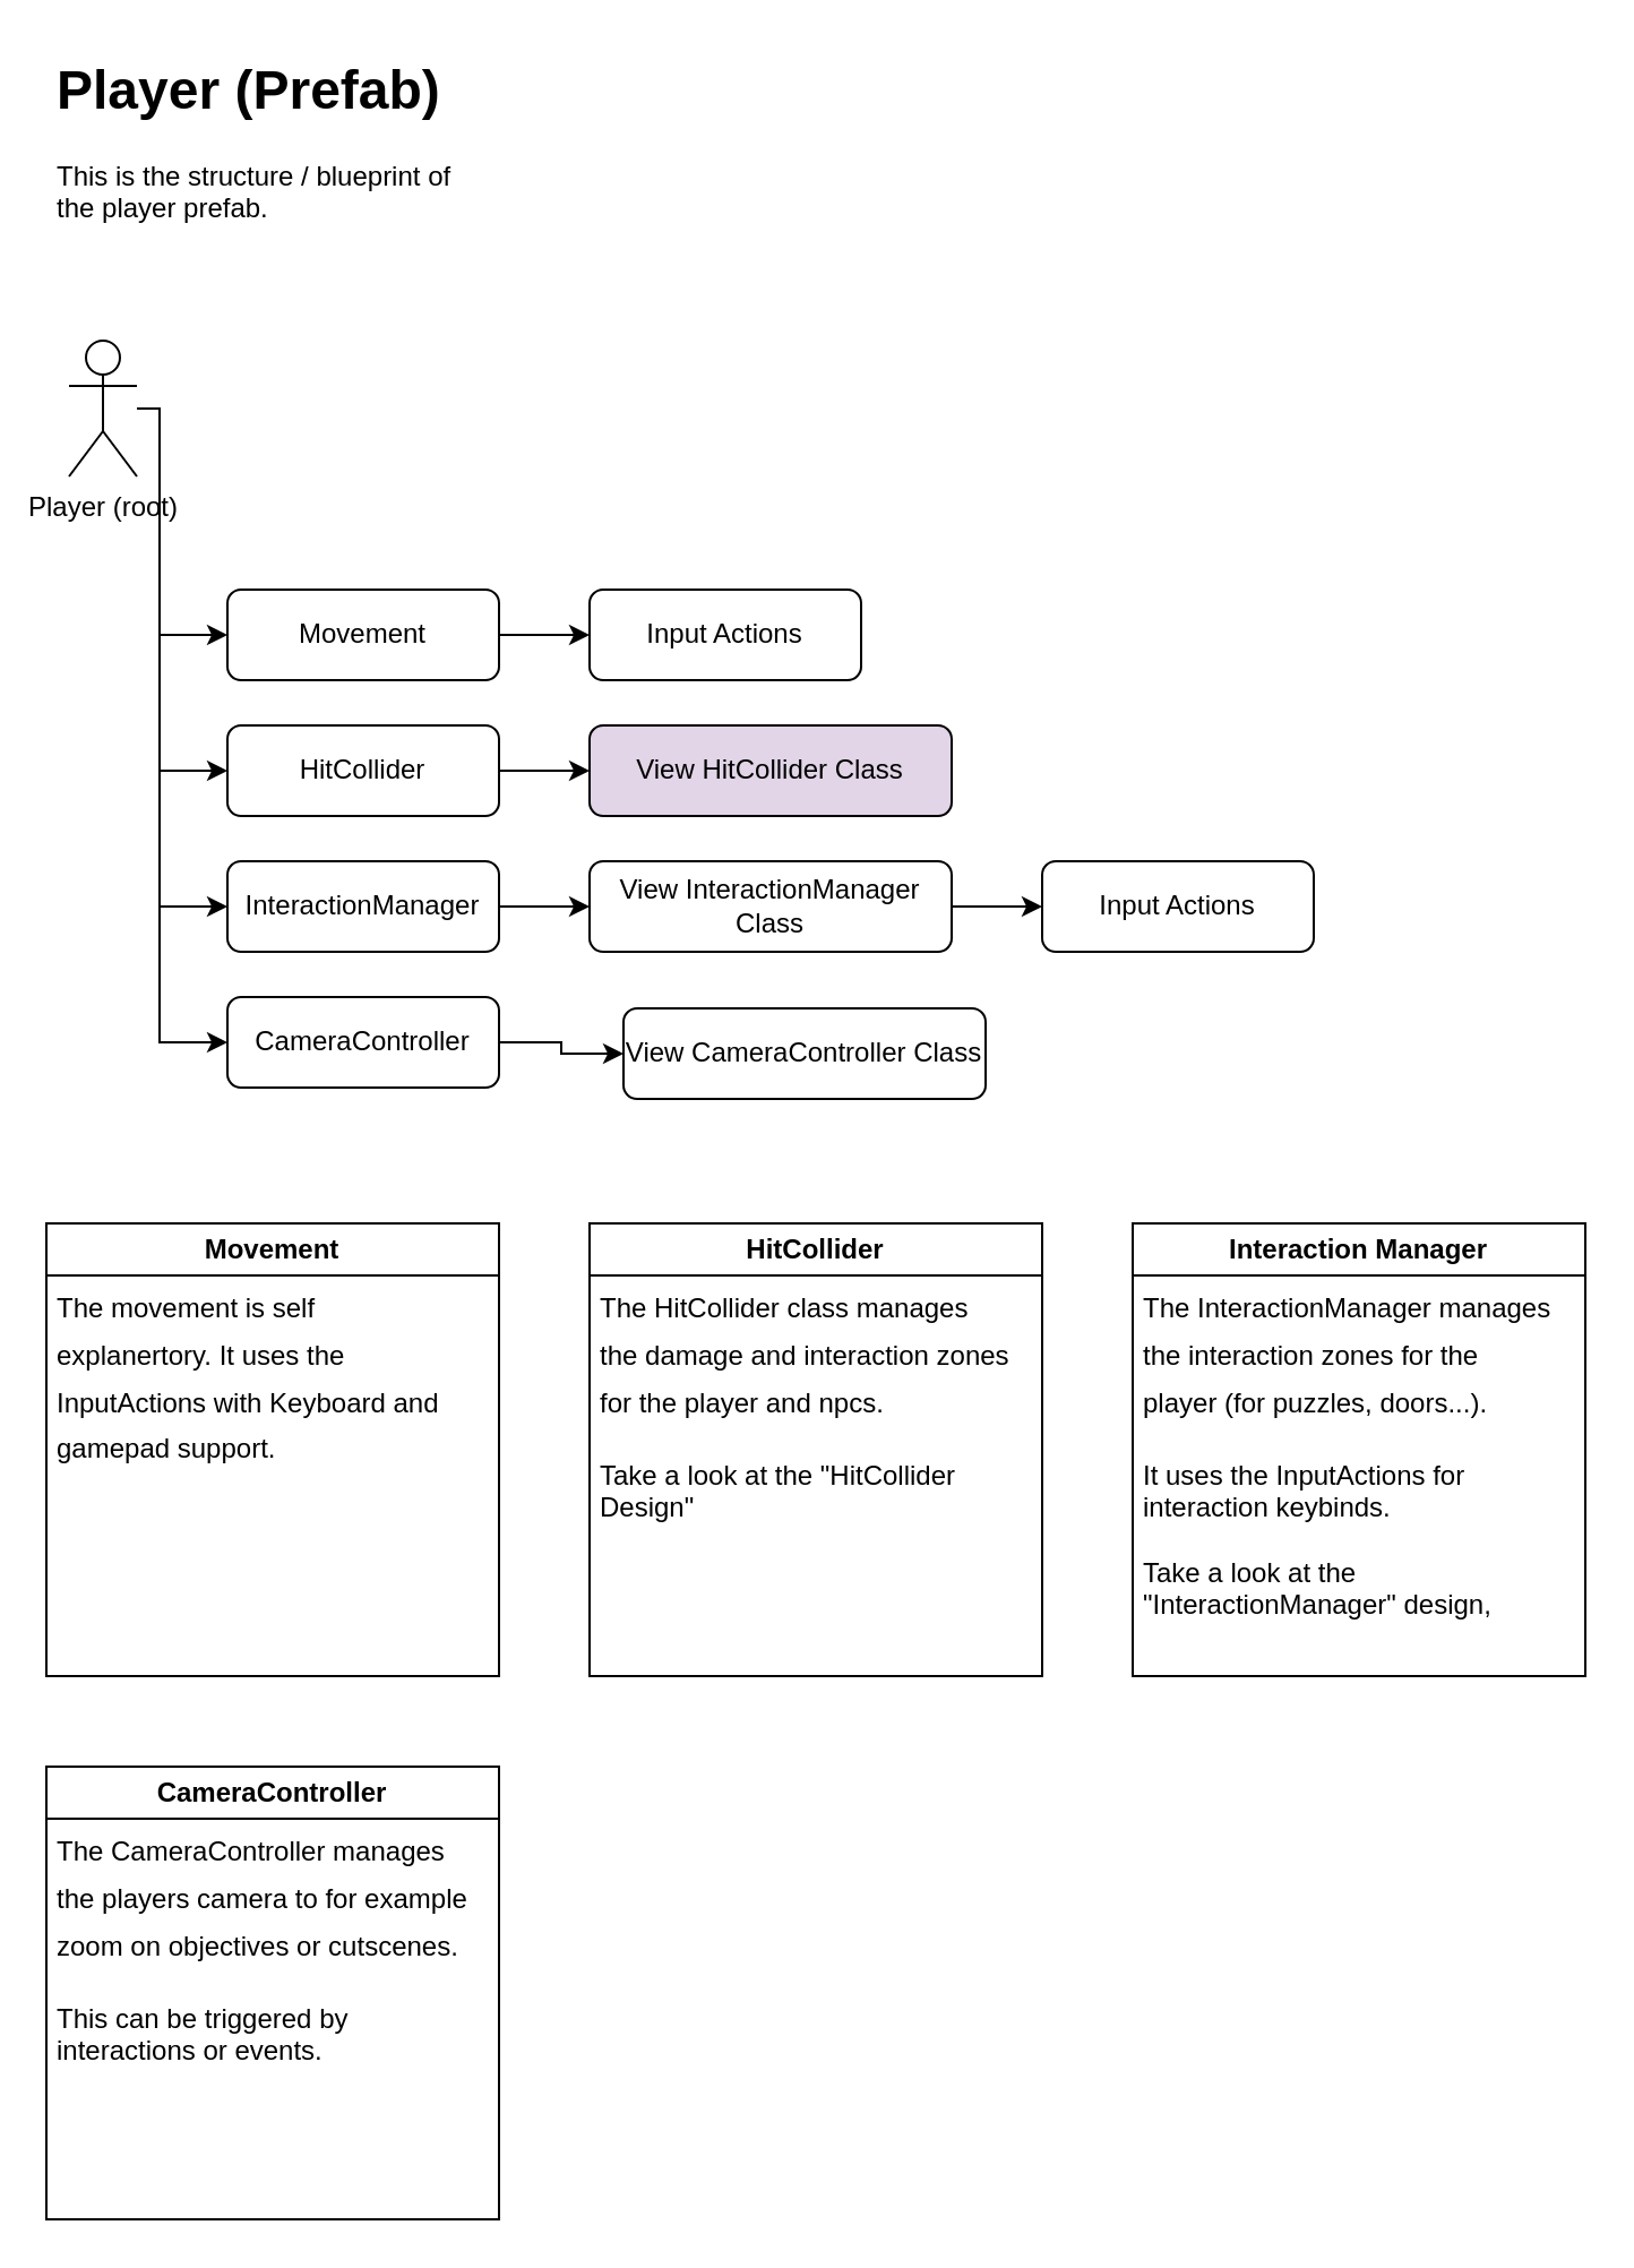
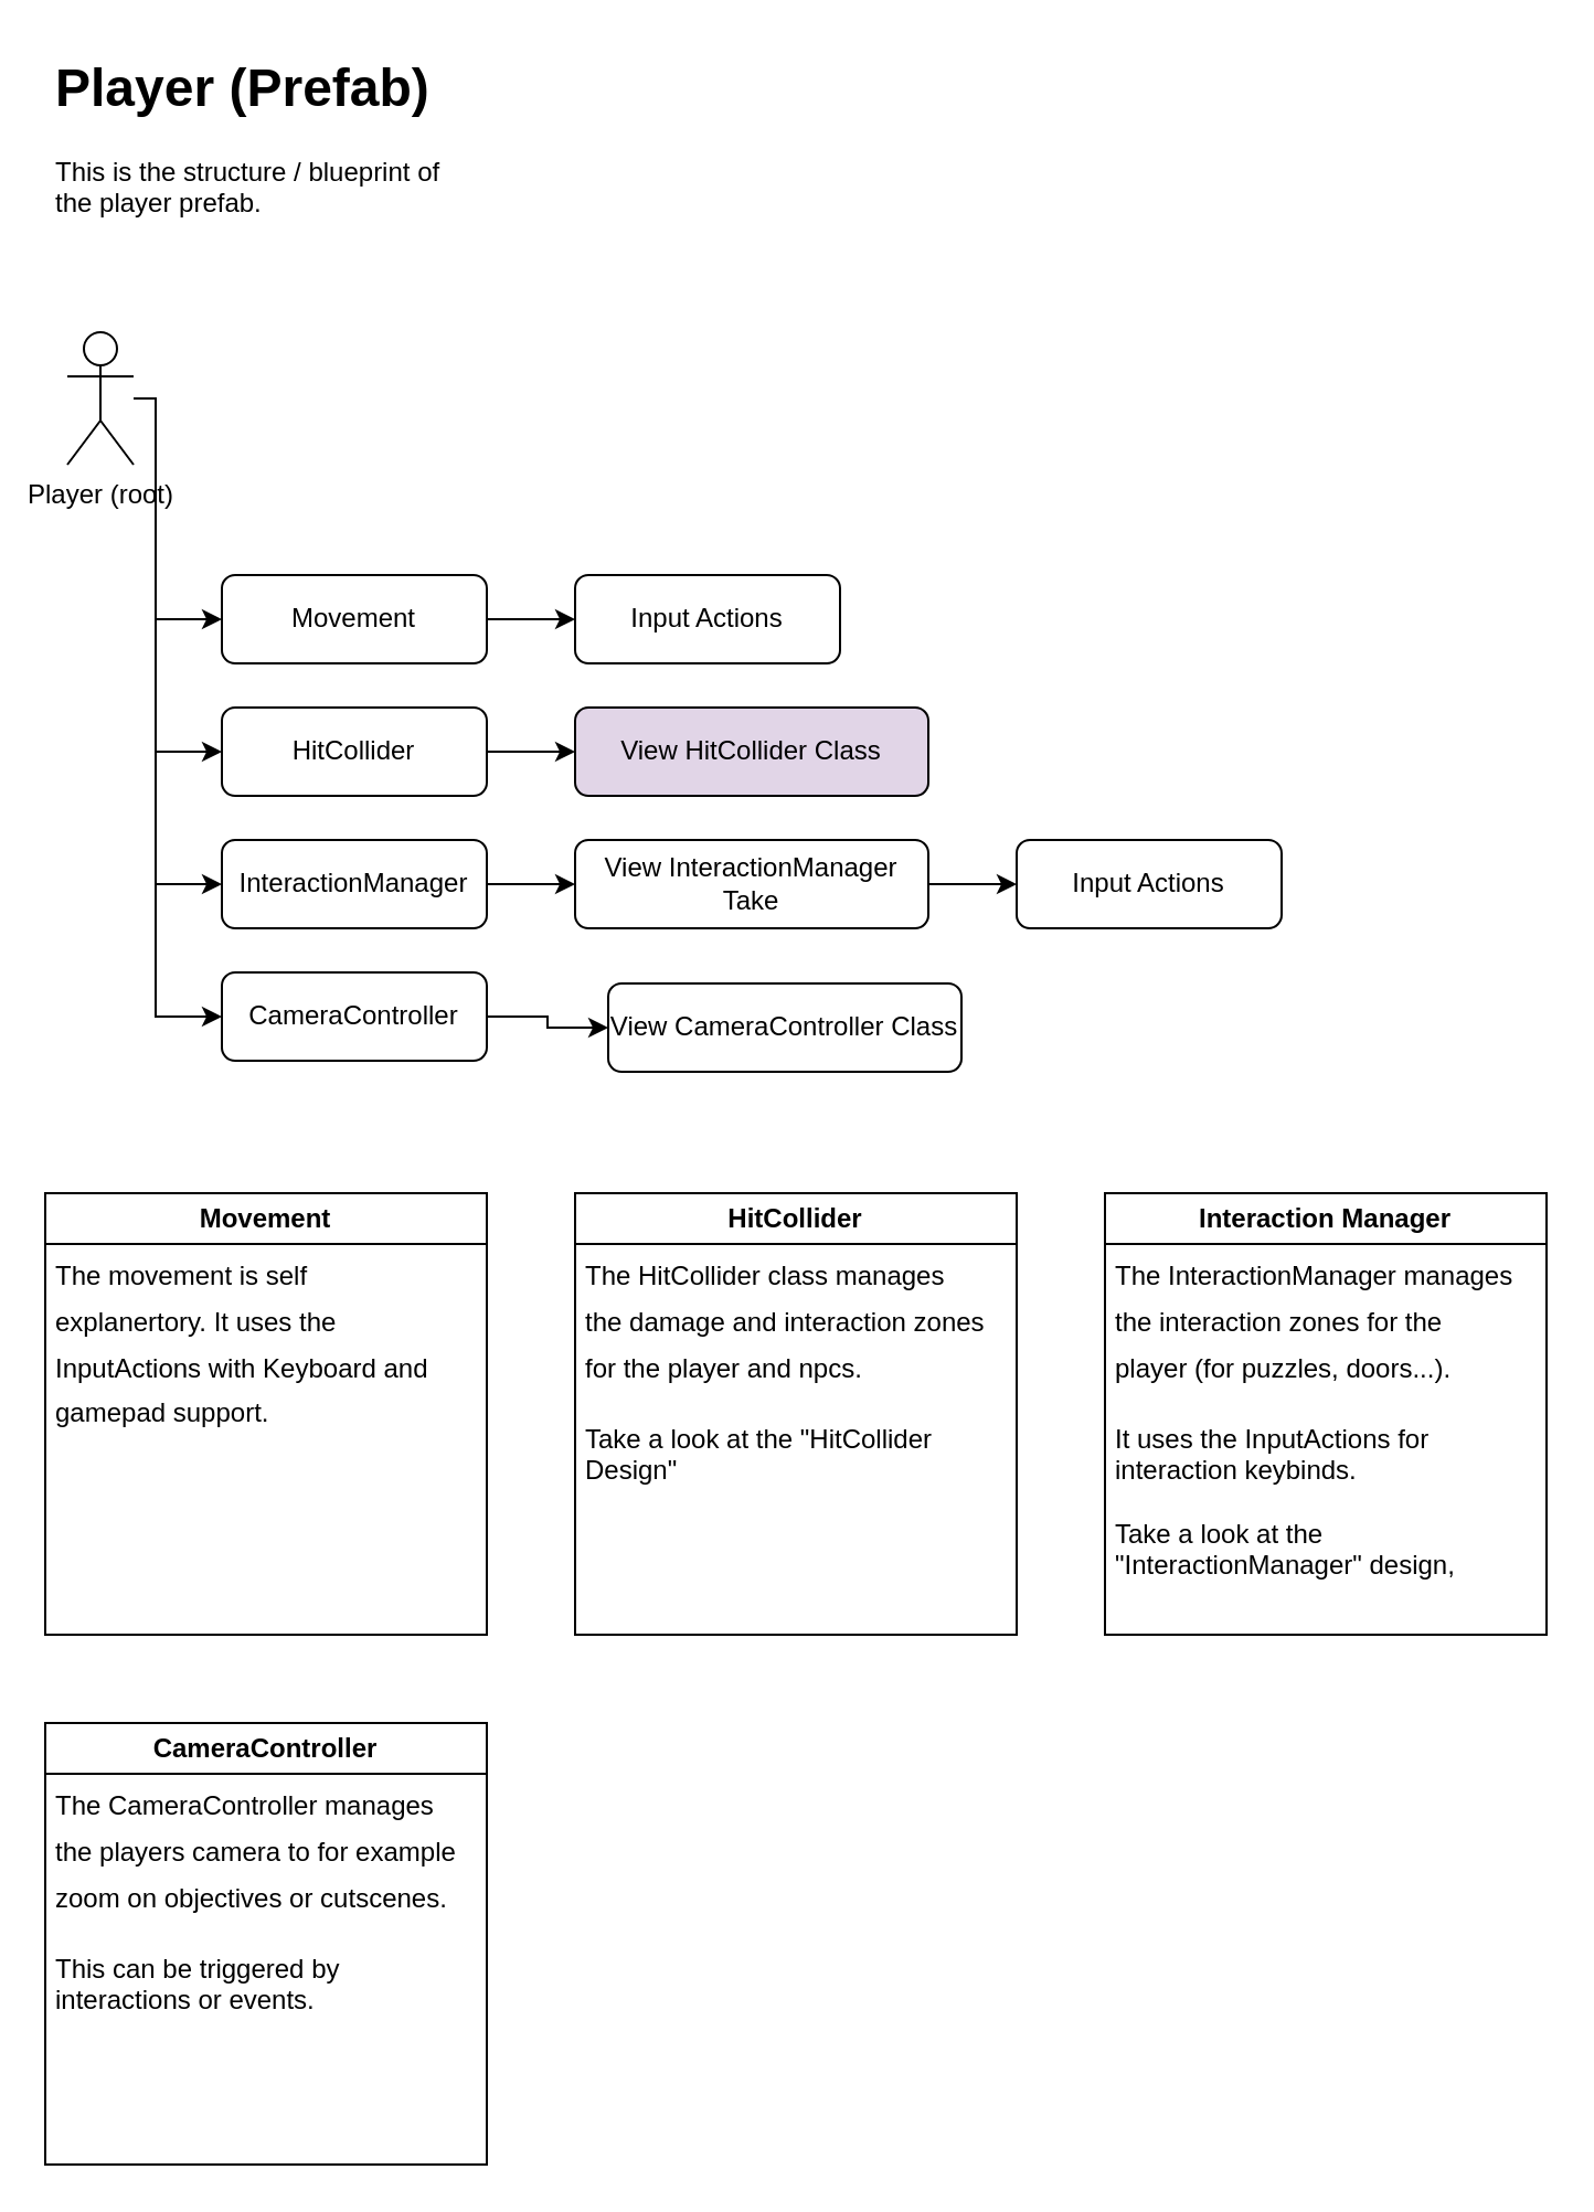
- <mxCell id="19" value="View InteractionManager Class" style="rounded=1;whiteSpace=wrap;html=1;" vertex="1" parent="1"><mxGeometry x="260" y="380" width="160" height="40" as="geometry" /></mxCell>
+ <mxCell id="19" value="View InteractionManager Take" style="rounded=1;whiteSpace=wrap;html=1;" vertex="1" parent="1"><mxGeometry x="260" y="380" width="160" height="40" as="geometry" /></mxCell>
